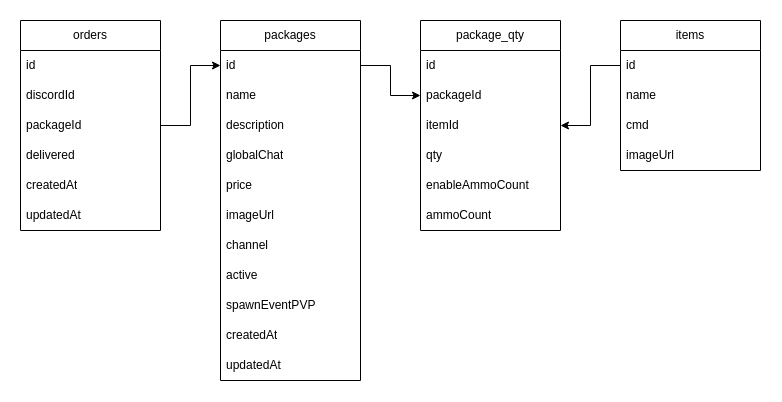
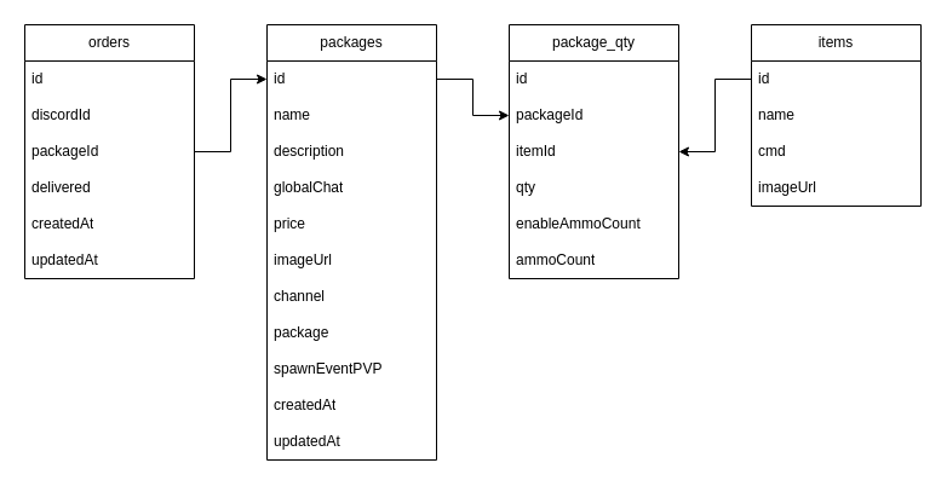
- <mxCell id="10" value="active" style="text;strokeColor=none;fillColor=none;align=left;verticalAlign=middle;spacingLeft=4;spacingRight=4;overflow=hidden;points=[[0,0.5],[1,0.5]];portConstraint=eastwest;rotatable=0;whiteSpace=wrap;html=1;" vertex="1" parent="2"><mxGeometry y="240" width="140" height="30" as="geometry" /></mxCell>
+ <mxCell id="10" value="package" style="text;strokeColor=none;fillColor=none;align=left;verticalAlign=middle;spacingLeft=4;spacingRight=4;overflow=hidden;points=[[0,0.5],[1,0.5]];portConstraint=eastwest;rotatable=0;whiteSpace=wrap;html=1;" vertex="1" parent="2"><mxGeometry y="240" width="140" height="30" as="geometry" /></mxCell>
